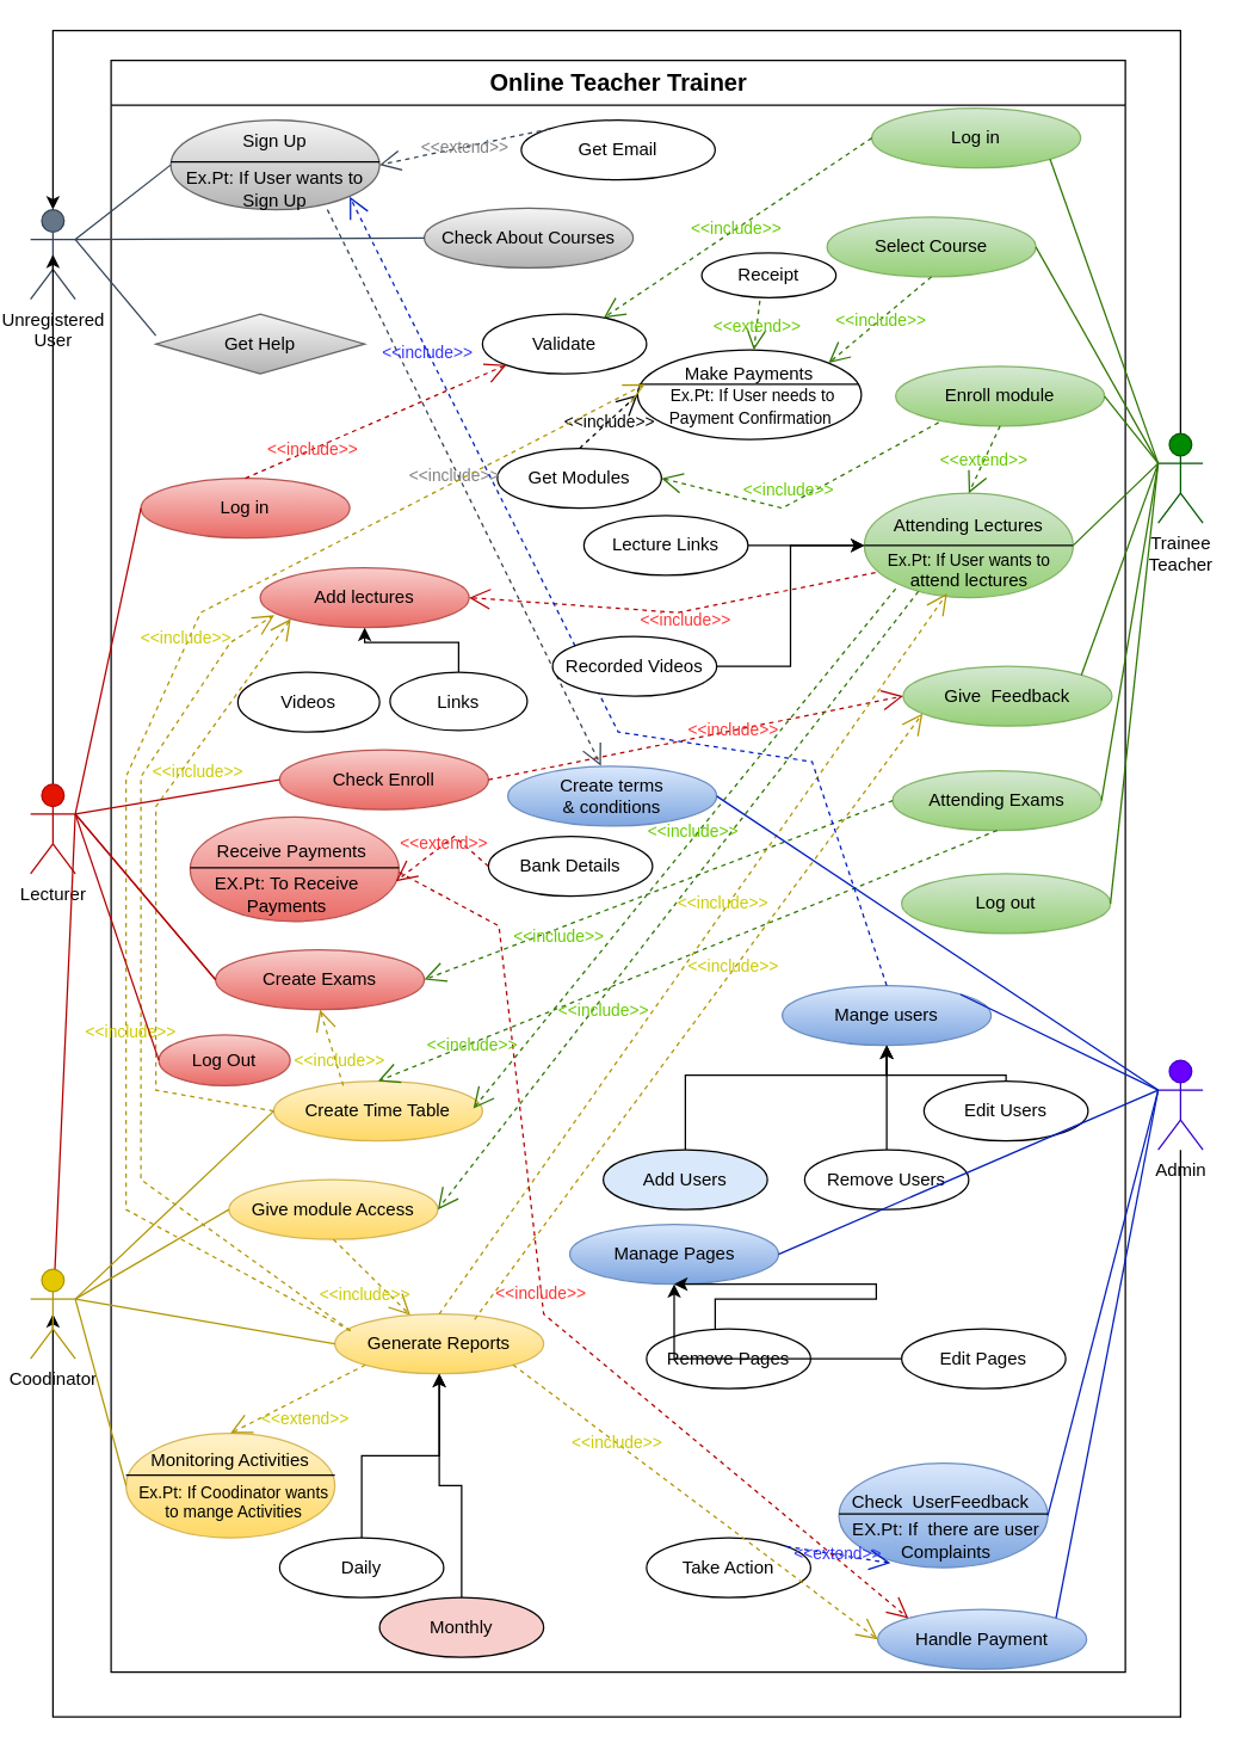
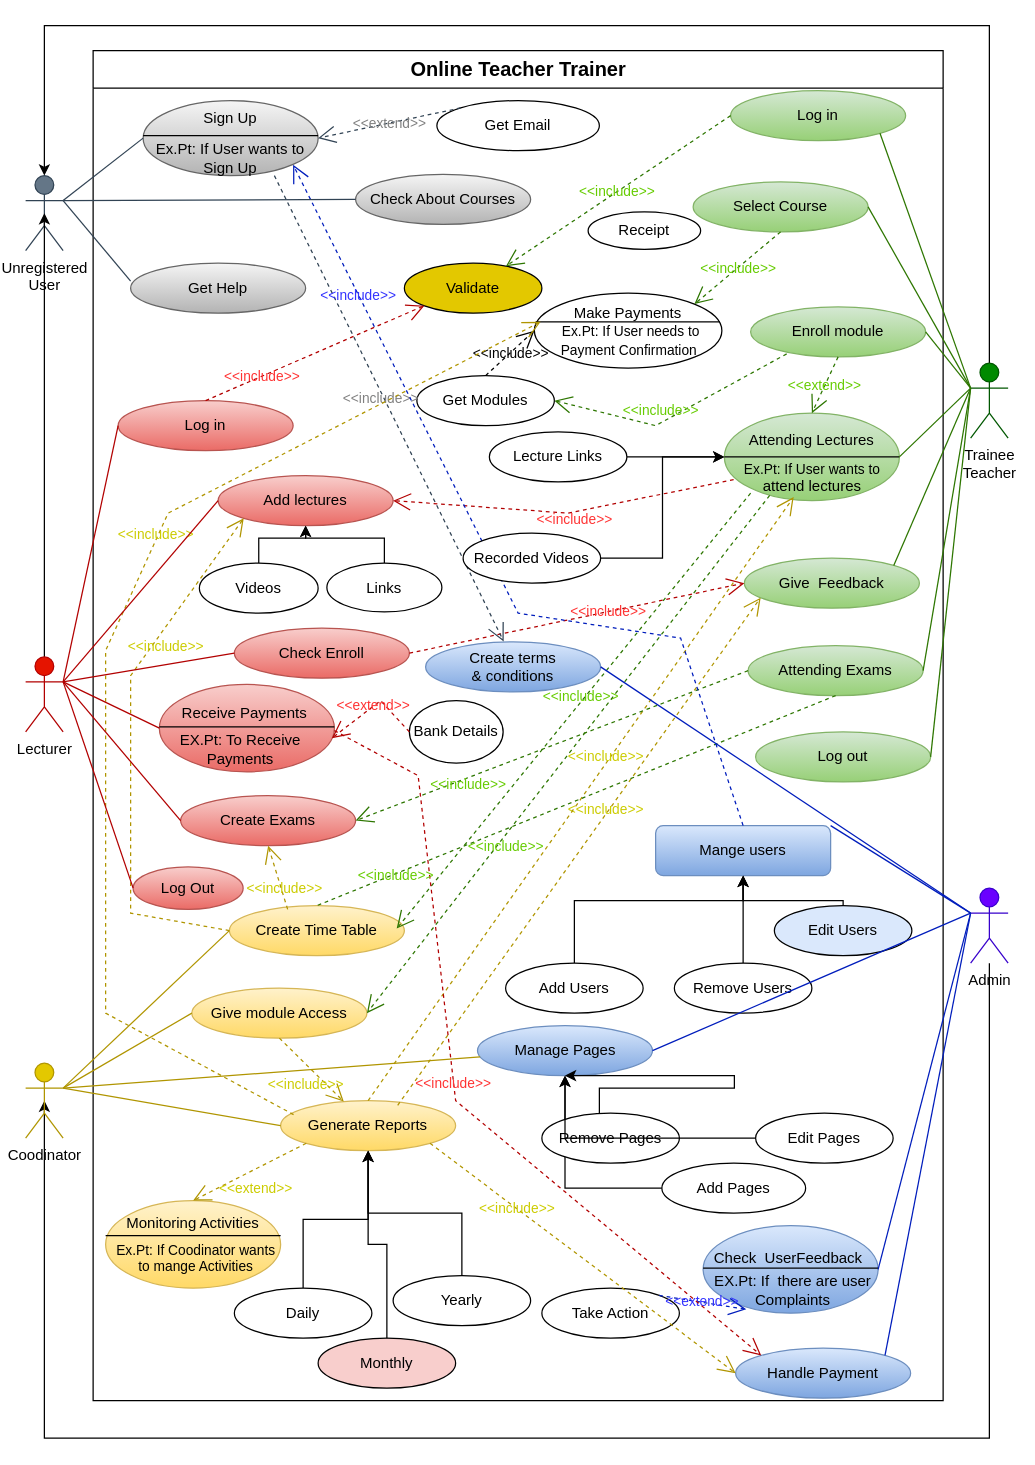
- <mxCell id="92" value="&lt;font color=&quot;#66cc00&quot;&gt;&amp;lt;&amp;lt;extend&amp;gt;&amp;gt;&lt;/font&gt;" style="endArrow=open;endSize=12;dashed=1;html=1;rounded=0;labelBackgroundColor=none;exitX=0.433;exitY=1.067;exitDx=0;exitDy=0;fillColor=#60a917;strokeColor=#2D7600;exitPerimeter=0;" edge="1" parent="2" source="91" target="42"><mxGeometry x="0.003" width="160" relative="1" as="geometry"><mxPoint x="490" y="90" as="sourcePoint" /><mxPoint x="575" y="290" as="targetPoint" /><mxPoint as="offset" /></mxGeometry></mxCell>
- <mxCell id="6" value="Get Help" style="rhombus;whiteSpace=wrap;html=1;fillColor=#f5f5f5;strokeColor=#666666;gradientColor=#b3b3b3;" parent="2" vertex="1"><mxGeometry x="30" y="170" width="140" height="40" as="geometry" /></mxCell>
+ <mxCell id="6" value="Get Help" style="ellipse;whiteSpace=wrap;html=1;fillColor=#f5f5f5;strokeColor=#666666;gradientColor=#b3b3b3;" parent="2" vertex="1"><mxGeometry x="30" y="170" width="140" height="40" as="geometry" /></mxCell>
- <mxCell id="32" value="Validate" style="ellipse;whiteSpace=wrap;html=1;" parent="2" vertex="1"><mxGeometry x="249" y="170" width="110" height="40" as="geometry" /></mxCell>
+ <mxCell id="32" value="Validate" style="ellipse;whiteSpace=wrap;html=1;fillColor=#e3c800;" parent="2" vertex="1"><mxGeometry x="249" y="170" width="110" height="40" as="geometry" /></mxCell>
+ <mxCell id="35" style="edgeStyle=orthogonalEdgeStyle;rounded=0;orthogonalLoop=1;jettySize=auto;html=1;entryX=0.5;entryY=1;entryDx=0;entryDy=0;" parent="2" source="36" target="14" edge="1"><mxGeometry relative="1" as="geometry" /></mxCell>
+ <mxCell id="111" value="" style="endArrow=none;html=1;rounded=0;entryX=0;entryY=0.5;entryDx=0;entryDy=0;exitX=1;exitY=0.333;exitDx=0;exitDy=0;exitPerimeter=0;fillColor=#e51400;strokeColor=#B20000;" parent="1" source="104" target="14" edge="1"><mxGeometry relative="1" as="geometry"><mxPoint x="44" y="430" as="sourcePoint" /><mxPoint x="114" y="234" as="targetPoint" /></mxGeometry></mxCell>
- <mxCell id="11" value="Give&amp;nbsp; Feedback" style="ellipse;whiteSpace=wrap;html=1;fillColor=#d5e8d4;strokeColor=#82b366;gradientColor=#97d077;" parent="2" vertex="1"><mxGeometry x="531" y="406" width="140" height="40" as="geometry" /></mxCell>
+ <mxCell id="11" value="Give&amp;nbsp; Feedback" style="ellipse;whiteSpace=wrap;html=1;fillColor=#d5e8d4;strokeColor=#82b366;gradientColor=#97d077;" parent="2" vertex="1"><mxGeometry x="521" y="406" width="140" height="40" as="geometry" /></mxCell>
- <mxCell id="40" value="Bank Details" style="ellipse;whiteSpace=wrap;html=1;" parent="2" vertex="1"><mxGeometry x="253" y="520" width="110" height="40" as="geometry" /></mxCell>
+ <mxCell id="40" value="Bank Details" style="ellipse;whiteSpace=wrap;html=1;" parent="2" vertex="1"><mxGeometry x="253" y="520" width="75" height="50" as="geometry" /></mxCell>
- <mxCell id="132" value="" style="endArrow=none;html=1;rounded=0;entryX=0;entryY=0.5;entryDx=0;entryDy=0;exitX=1;exitY=0.333;exitDx=0;exitDy=0;exitPerimeter=0;fillColor=#e51400;strokeColor=#B20000;" parent="1" source="104" target="84" edge="1"><mxGeometry relative="1" as="geometry"><mxPoint x="44" y="430" as="sourcePoint" /><mxPoint x="114" y="234" as="targetPoint" /></mxGeometry></mxCell>
- <mxCell id="24" value="Mange users" style="ellipse;whiteSpace=wrap;html=1;fillColor=#dae8fc;strokeColor=#6c8ebf;gradientColor=#7ea6e0;" parent="2" vertex="1"><mxGeometry x="450" y="620" width="140" height="40" as="geometry" /></mxCell>
+ <mxCell id="24" value="Mange users" style="whiteSpace=wrap;html=1;fillColor=#dae8fc;strokeColor=#6c8ebf;gradientColor=#7ea6e0;rounded=1;" parent="2" vertex="1"><mxGeometry x="450" y="620" width="140" height="40" as="geometry" /></mxCell>
- <mxCell id="113" value="" style="endArrow=none;html=1;rounded=0;exitX=1;exitY=0.333;exitDx=0;exitDy=0;exitPerimeter=0;fillColor=#e51400;strokeColor=#B20000;" parent="1" source="104" target="107" edge="1"><mxGeometry relative="1" as="geometry"><mxPoint x="44" y="430" as="sourcePoint" /><mxPoint x="114" y="234" as="targetPoint" /></mxGeometry></mxCell>
+ <mxCell id="113" value="" style="endArrow=none;html=1;rounded=0;entryX=0;entryY=0.5;entryDx=0;entryDy=0;exitX=1;exitY=0.333;exitDx=0;exitDy=0;exitPerimeter=0;fillColor=#e51400;strokeColor=#B20000;" parent="1" source="104" target="16" edge="1"><mxGeometry relative="1" as="geometry"><mxPoint x="44" y="430" as="sourcePoint" /><mxPoint x="114" y="234" as="targetPoint" /></mxGeometry></mxCell>
- <mxCell id="86" value="&lt;font color=&quot;#66cc00&quot;&gt;&lt;br&gt;&lt;span style=&quot;font-family: Helvetica; font-size: 11px; font-style: normal; font-variant-ligatures: normal; font-variant-caps: normal; font-weight: 400; letter-spacing: normal; orphans: 2; text-align: center; text-indent: 0px; text-transform: none; widows: 2; word-spacing: 0px; -webkit-text-stroke-width: 0px; text-decoration-thickness: initial; text-decoration-style: initial; text-decoration-color: initial; float: none; display: inline !important;&quot;&gt;&amp;lt;&amp;lt;include&amp;gt;&amp;gt;&lt;/span&gt;&lt;/font&gt;" style="endArrow=open;endSize=12;dashed=1;html=1;rounded=0;labelBackgroundColor=none;fillColor=#60a917;strokeColor=#2D7600;entryX=0.5;entryY=0;entryDx=0;entryDy=0;exitX=0.5;exitY=1;exitDx=0;exitDy=0;" parent="2" source="83" target="18" edge="1"><mxGeometry x="0.689" y="-5" width="160" relative="1" as="geometry"><mxPoint x="580" y="510" as="sourcePoint" /><mxPoint x="265" y="204" as="targetPoint" /><mxPoint as="offset" /></mxGeometry></mxCell>
+ <mxCell id="86" value="&lt;font color=&quot;#66cc00&quot;&gt;&lt;br&gt;&lt;span style=&quot;font-family: Helvetica; font-size: 11px; font-style: normal; font-variant-ligatures: normal; font-variant-caps: normal; font-weight: 400; letter-spacing: normal; orphans: 2; text-align: center; text-indent: 0px; text-transform: none; widows: 2; word-spacing: 0px; -webkit-text-stroke-width: 0px; text-decoration-thickness: initial; text-decoration-style: initial; text-decoration-color: initial; float: none; display: inline !important;&quot;&gt;&amp;lt;&amp;lt;include&amp;gt;&amp;gt;&lt;/span&gt;&lt;/font&gt;" style="endArrow=none;endSize=12;dashed=1;html=1;rounded=0;labelBackgroundColor=none;fillColor=#60a917;strokeColor=#2D7600;entryX=0.5;entryY=0;entryDx=0;entryDy=0;exitX=0.5;exitY=1;exitDx=0;exitDy=0;" parent="2" source="83" target="18" edge="1"><mxGeometry x="0.689" y="-5" width="160" relative="1" as="geometry"><mxPoint x="580" y="510" as="sourcePoint" /><mxPoint x="265" y="204" as="targetPoint" /><mxPoint as="offset" /></mxGeometry></mxCell>
- <mxCell id="53" value="Edit Users" style="ellipse;whiteSpace=wrap;html=1;" parent="2" vertex="1"><mxGeometry x="545" y="684" width="110" height="40" as="geometry" /></mxCell>
+ <mxCell id="53" value="Edit Users" style="ellipse;whiteSpace=wrap;html=1;fillColor=#dae8fc;" parent="2" vertex="1"><mxGeometry x="545" y="684" width="110" height="40" as="geometry" /></mxCell>
- <mxCell id="50" value="Add Users" style="ellipse;whiteSpace=wrap;html=1;fillColor=#dae8fc;" parent="2" vertex="1"><mxGeometry x="330" y="730" width="110" height="40" as="geometry" /></mxCell>
+ <mxCell id="50" value="Add Users" style="ellipse;whiteSpace=wrap;html=1;" parent="2" vertex="1"><mxGeometry x="330" y="730" width="110" height="40" as="geometry" /></mxCell>
- <mxCell id="77" value="&lt;font color=&quot;#cccc00&quot;&gt;&lt;br&gt;&lt;span style=&quot;font-family: Helvetica; font-size: 11px; font-style: normal; font-variant-ligatures: normal; font-variant-caps: normal; font-weight: 400; letter-spacing: normal; orphans: 2; text-align: center; text-indent: 0px; text-transform: none; widows: 2; word-spacing: 0px; -webkit-text-stroke-width: 0px; text-decoration-thickness: initial; text-decoration-style: initial; text-decoration-color: initial; float: none; display: inline !important;&quot;&gt;&amp;lt;&amp;lt;include&amp;gt;&amp;gt;&lt;/span&gt;&lt;br&gt;&lt;/font&gt;" style="endArrow=open;endSize=12;dashed=1;html=1;rounded=0;exitX=0.074;exitY=0.28;exitDx=0;exitDy=0;labelBackgroundColor=none;fillColor=#e3c800;strokeColor=#B09500;exitPerimeter=0;entryX=0.067;entryY=0.794;entryDx=0;entryDy=0;entryPerimeter=0;" parent="2" source="21" target="14" edge="1"><mxGeometry x="-0.048" y="7" width="160" relative="1" as="geometry"><mxPoint x="349" y="886" as="sourcePoint" /><mxPoint x="224" y="383" as="targetPoint" /><mxPoint as="offset" /><Array as="points"><mxPoint x="20" y="750" /><mxPoint x="20" y="480" /><mxPoint x="80" y="390" /></Array></mxGeometry></mxCell>
- <mxCell id="117" value="" style="endArrow=none;html=1;rounded=0;exitX=1;exitY=0.333;exitDx=0;exitDy=0;exitPerimeter=0;entryX=0;entryY=0.5;entryDx=0;entryDy=0;fillColor=#e3c800;strokeColor=#B09500;" parent="1" source="107" target="20" edge="1"><mxGeometry relative="1" as="geometry"><mxPoint x="50" y="870" as="sourcePoint" /><mxPoint x="104" y="934" as="targetPoint" /></mxGeometry></mxCell>
+ <mxCell id="117" value="" style="endArrow=none;html=1;rounded=0;exitX=1;exitY=0.333;exitDx=0;exitDy=0;exitPerimeter=0;fillColor=#e3c800;strokeColor=#B09500;" parent="1" source="107" target="23" edge="1"><mxGeometry relative="1" as="geometry"><mxPoint x="50" y="870" as="sourcePoint" /><mxPoint x="104" y="934" as="targetPoint" /></mxGeometry></mxCell>
+ <mxCell id="45" style="edgeStyle=orthogonalEdgeStyle;rounded=0;orthogonalLoop=1;jettySize=auto;html=1;entryX=0.5;entryY=1;entryDx=0;entryDy=0;" parent="2" source="46" target="23" edge="1"><mxGeometry relative="1" as="geometry" /></mxCell>
+ <mxCell id="46" value="Add Pages" style="ellipse;whiteSpace=wrap;html=1;" parent="2" vertex="1"><mxGeometry x="455" y="890" width="115" height="40" as="geometry" /></mxCell>
+ <mxCell id="57" style="edgeStyle=orthogonalEdgeStyle;rounded=0;orthogonalLoop=1;jettySize=auto;html=1;entryX=0.5;entryY=1;entryDx=0;entryDy=0;" parent="2" source="58" target="21" edge="1"><mxGeometry relative="1" as="geometry" /></mxCell>
+ <mxCell id="58" value="Yearly" style="ellipse;whiteSpace=wrap;html=1;" parent="2" vertex="1"><mxGeometry x="240" y="980" width="110" height="40" as="geometry" /></mxCell>
